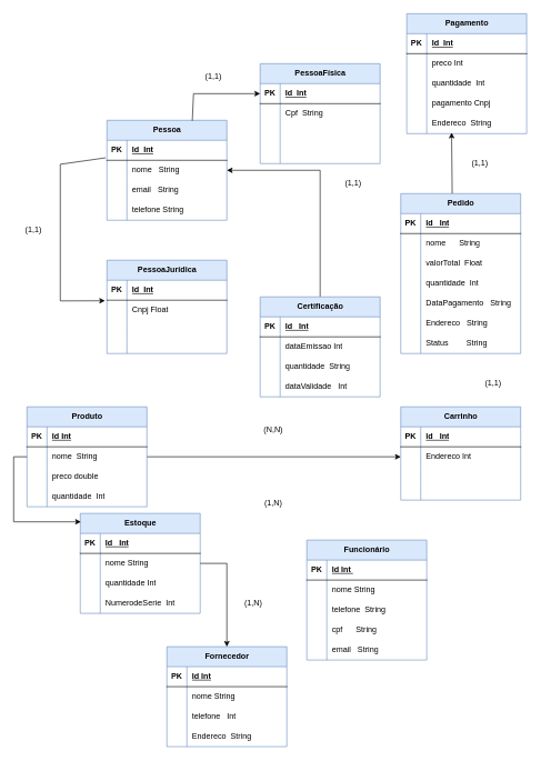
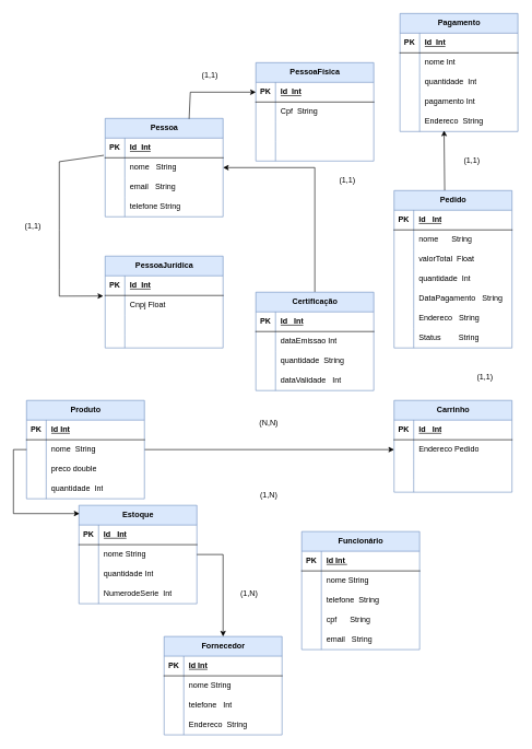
- <mxCell id="21" value="preco Int" style="shape=partialRectangle;connectable=0;fillColor=none;top=0;left=0;bottom=0;right=0;align=left;spacingLeft=6;overflow=hidden;whiteSpace=wrap;html=1;" parent="19" vertex="1"><mxGeometry x="30" width="150" height="30" as="geometry"><mxRectangle width="150" height="30" as="alternateBounds" /></mxGeometry></mxCell>
+ <mxCell id="21" value="nome Int" style="shape=partialRectangle;connectable=0;fillColor=none;top=0;left=0;bottom=0;right=0;align=left;spacingLeft=6;overflow=hidden;whiteSpace=wrap;html=1;" parent="19" vertex="1"><mxGeometry x="30" width="150" height="30" as="geometry"><mxRectangle width="150" height="30" as="alternateBounds" /></mxGeometry></mxCell>
- <mxCell id="27" value="pagamento Cnpj&amp;nbsp;" style="shape=partialRectangle;connectable=0;fillColor=none;top=0;left=0;bottom=0;right=0;align=left;spacingLeft=6;overflow=hidden;whiteSpace=wrap;html=1;" parent="25" vertex="1"><mxGeometry x="30" width="150" height="30" as="geometry"><mxRectangle width="150" height="30" as="alternateBounds" /></mxGeometry></mxCell>
+ <mxCell id="27" value="pagamento Int&amp;nbsp;" style="shape=partialRectangle;connectable=0;fillColor=none;top=0;left=0;bottom=0;right=0;align=left;spacingLeft=6;overflow=hidden;whiteSpace=wrap;html=1;" parent="25" vertex="1"><mxGeometry x="30" width="150" height="30" as="geometry"><mxRectangle width="150" height="30" as="alternateBounds" /></mxGeometry></mxCell>
- <mxCell id="80" value="Endereco Int" style="shape=partialRectangle;connectable=0;fillColor=none;top=0;left=0;bottom=0;right=0;align=left;spacingLeft=6;overflow=hidden;whiteSpace=wrap;html=1;" parent="78" vertex="1"><mxGeometry x="30" width="150" height="30" as="geometry"><mxRectangle width="150" height="30" as="alternateBounds" /></mxGeometry></mxCell>
+ <mxCell id="80" value="Endereco Pedido" style="shape=partialRectangle;connectable=0;fillColor=none;top=0;left=0;bottom=0;right=0;align=left;spacingLeft=6;overflow=hidden;whiteSpace=wrap;html=1;" parent="78" vertex="1"><mxGeometry x="30" width="150" height="30" as="geometry"><mxRectangle width="150" height="30" as="alternateBounds" /></mxGeometry></mxCell>
